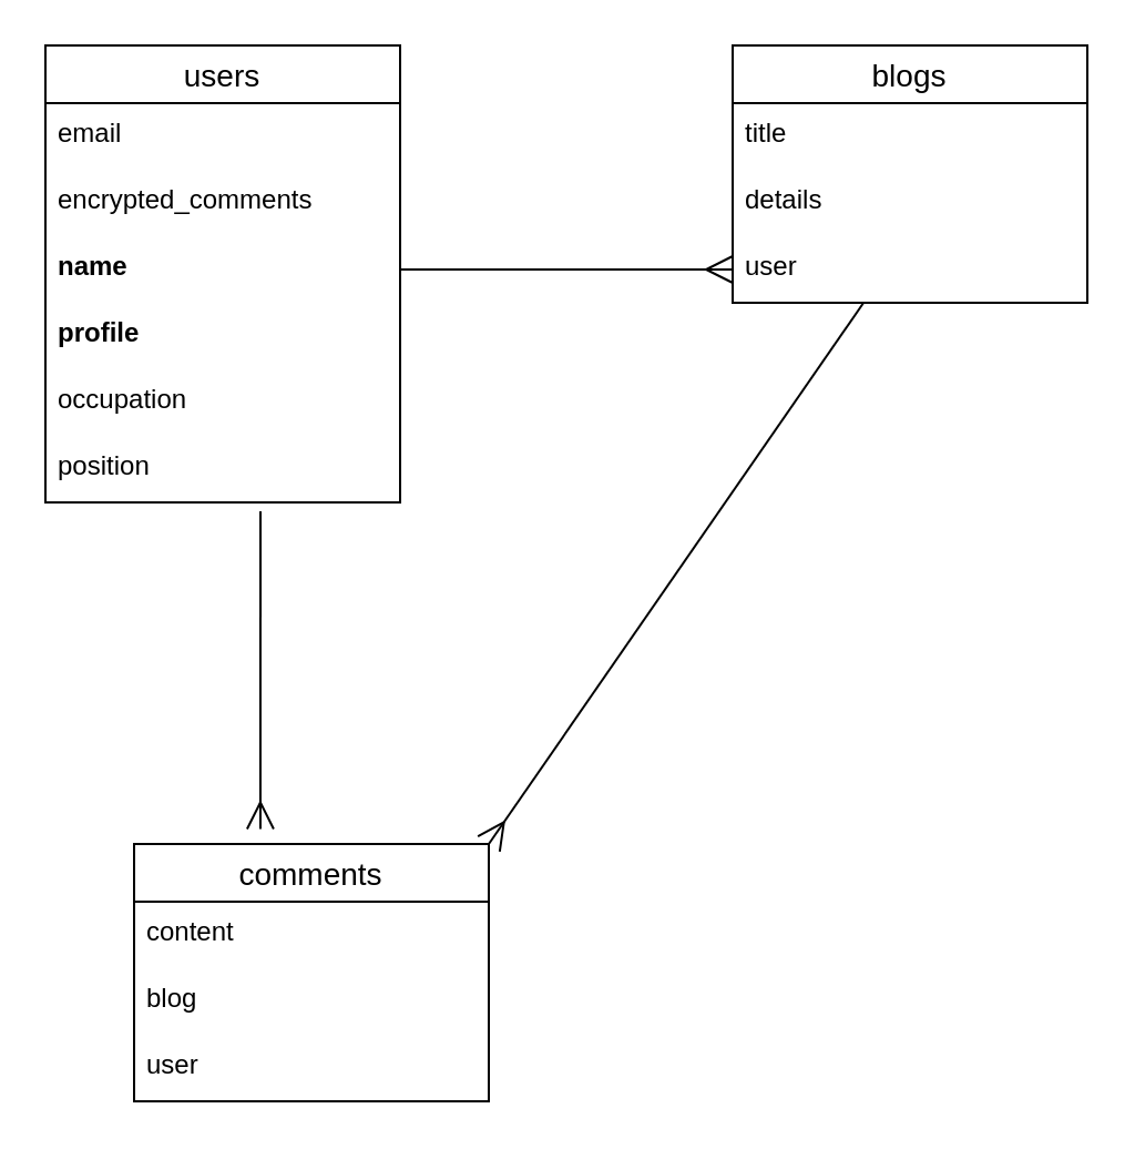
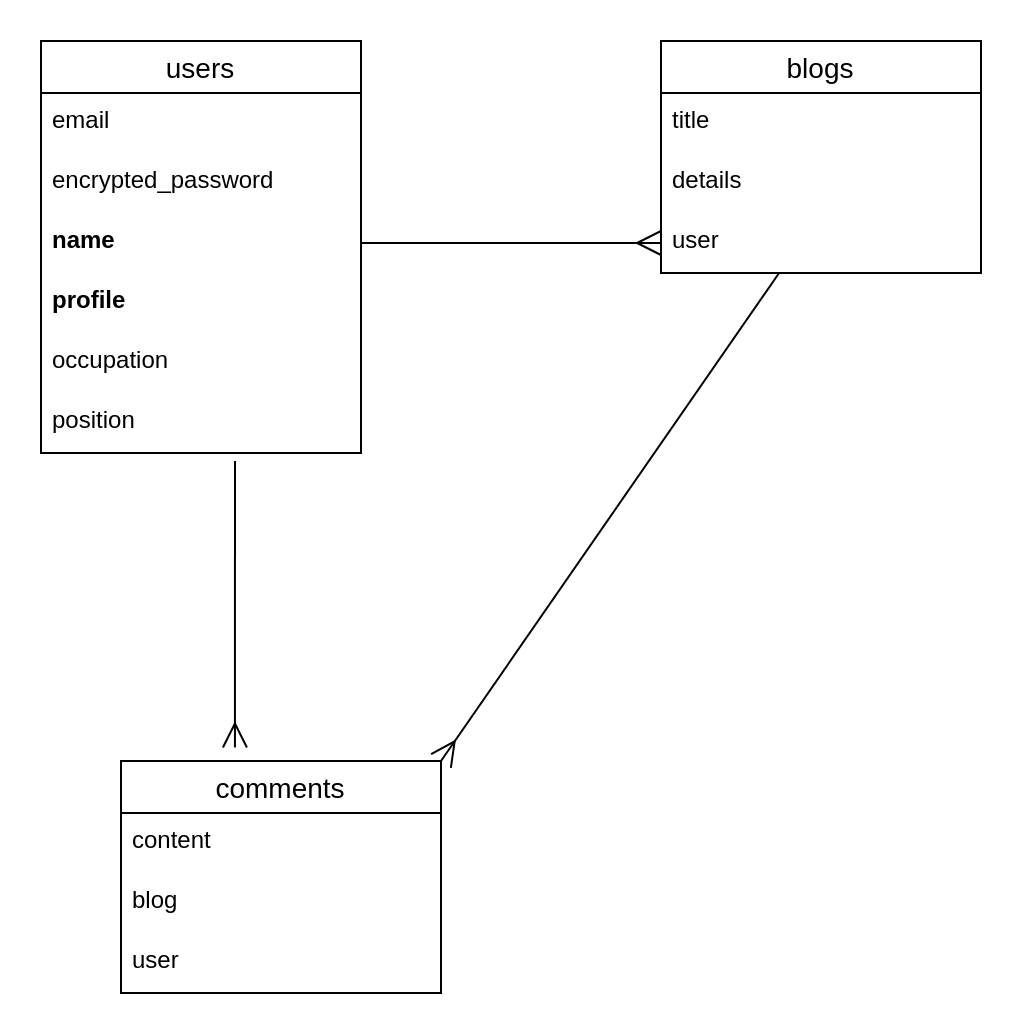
- <mxCell id="4" value="encrypted_comments" style="text;strokeColor=none;fillColor=none;spacingLeft=4;spacingRight=4;overflow=hidden;rotatable=0;points=[[0,0.5],[1,0.5]];portConstraint=eastwest;fontSize=12;" parent="2" vertex="1"><mxGeometry y="56" width="160" height="30" as="geometry" /></mxCell>
+ <mxCell id="4" value="encrypted_password" style="text;strokeColor=none;fillColor=none;spacingLeft=4;spacingRight=4;overflow=hidden;rotatable=0;points=[[0,0.5],[1,0.5]];portConstraint=eastwest;fontSize=12;" parent="2" vertex="1"><mxGeometry y="56" width="160" height="30" as="geometry" /></mxCell>
